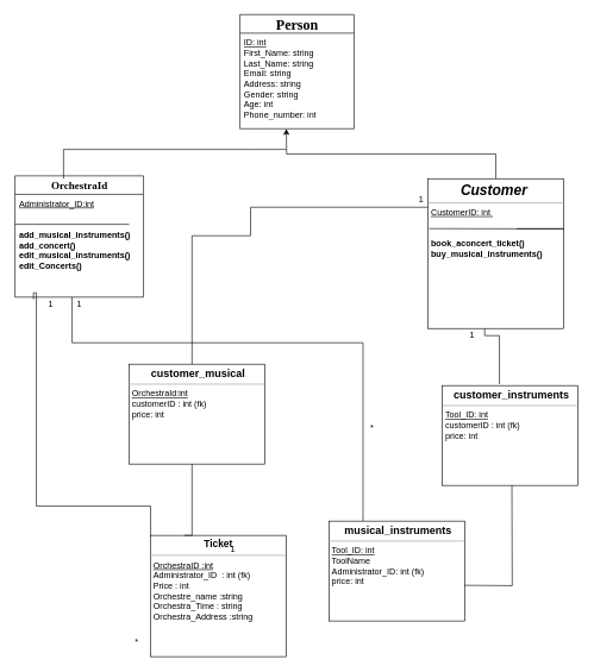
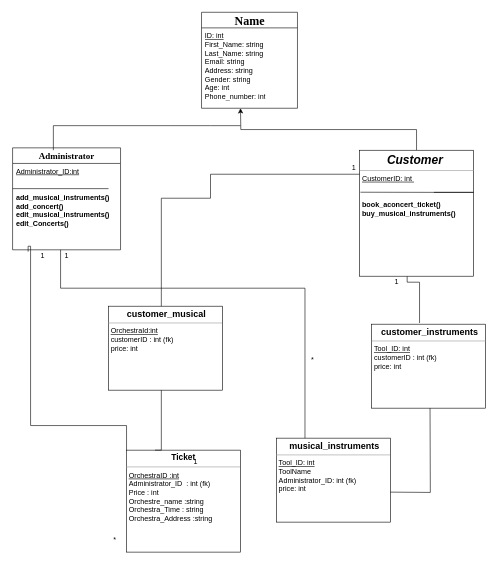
- <mxCell id="5" value="&lt;b&gt;&lt;font style=&quot;font-size: 20px&quot;&gt;Person&lt;/font&gt;&lt;/b&gt;" style="swimlane;html=1;fontStyle=0;childLayout=stackLayout;horizontal=1;startSize=26;fillColor=none;horizontalStack=0;resizeParent=1;resizeLast=0;collapsible=1;marginBottom=0;swimlaneFillColor=#ffffff;rounded=0;shadow=0;comic=0;labelBackgroundColor=none;strokeWidth=1;fontFamily=Verdana;fontSize=10;align=center;" parent="1" vertex="1"><mxGeometry x="335" y="20" width="160" height="160" as="geometry" /></mxCell>
+ <mxCell id="5" value="&lt;b&gt;&lt;font style=&quot;font-size: 20px&quot;&gt;Name&lt;/font&gt;&lt;/b&gt;" style="swimlane;html=1;fontStyle=0;childLayout=stackLayout;horizontal=1;startSize=26;fillColor=none;horizontalStack=0;resizeParent=1;resizeLast=0;collapsible=1;marginBottom=0;swimlaneFillColor=#ffffff;rounded=0;shadow=0;comic=0;labelBackgroundColor=none;strokeWidth=1;fontFamily=Verdana;fontSize=10;align=center;" parent="1" vertex="1"><mxGeometry x="335" y="20" width="160" height="160" as="geometry" /></mxCell>
- <mxCell id="7" value="&lt;font style=&quot;font-size: 15px&quot;&gt;&lt;b&gt;OrchestraId&lt;/b&gt;&lt;/font&gt;" style="swimlane;html=1;fontStyle=0;childLayout=stackLayout;horizontal=1;startSize=26;fillColor=none;horizontalStack=0;resizeParent=1;resizeLast=0;collapsible=1;marginBottom=0;swimlaneFillColor=#ffffff;rounded=0;shadow=0;comic=0;labelBackgroundColor=none;strokeWidth=1;fontFamily=Verdana;fontSize=10;align=center;" parent="1" vertex="1"><mxGeometry x="20" y="246" width="180" height="170" as="geometry" /></mxCell>
+ <mxCell id="7" value="&lt;font style=&quot;font-size: 15px&quot;&gt;&lt;b&gt;Administrator&lt;/b&gt;&lt;/font&gt;" style="swimlane;html=1;fontStyle=0;childLayout=stackLayout;horizontal=1;startSize=26;fillColor=none;horizontalStack=0;resizeParent=1;resizeLast=0;collapsible=1;marginBottom=0;swimlaneFillColor=#ffffff;rounded=0;shadow=0;comic=0;labelBackgroundColor=none;strokeWidth=1;fontFamily=Verdana;fontSize=10;align=center;" parent="1" vertex="1"><mxGeometry x="20" y="246" width="180" height="170" as="geometry" /></mxCell>
